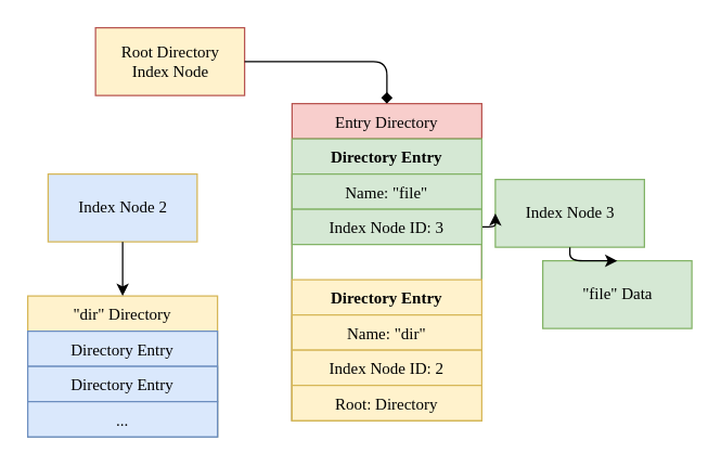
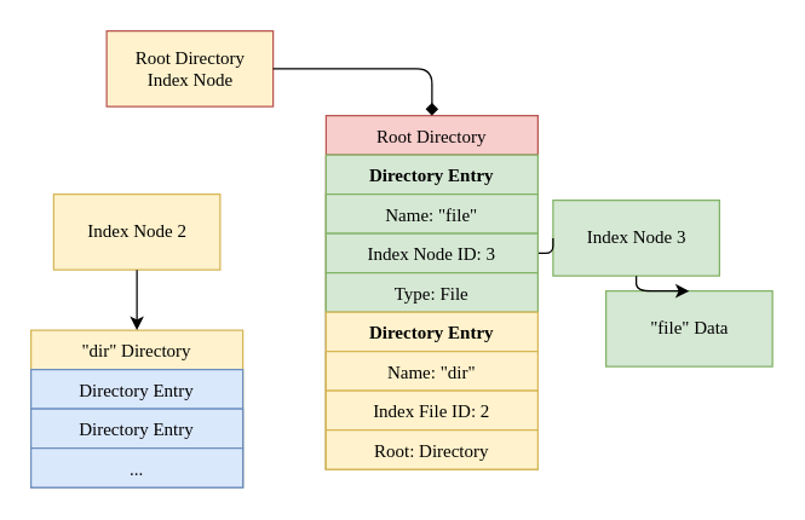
- <mxCell id="4" value="Entry Directory" style="swimlane;fontStyle=0;childLayout=stackLayout;horizontal=1;startSize=26;fillColor=#f8cecc;horizontalStack=0;resizeParent=1;resizeParentMax=0;resizeLast=0;collapsible=1;marginBottom=0;fontFamily=Verdana;strokeColor=#b85450;movable=1;resizable=1;rotatable=1;deletable=1;editable=1;connectable=1;container=0;" vertex="1" parent="2"><mxGeometry x="195" y="56" width="140" height="234" as="geometry" /></mxCell>
+ <mxCell id="4" value="Root Directory" style="swimlane;fontStyle=0;childLayout=stackLayout;horizontal=1;startSize=26;fillColor=#f8cecc;horizontalStack=0;resizeParent=1;resizeParentMax=0;resizeLast=0;collapsible=1;marginBottom=0;fontFamily=Verdana;strokeColor=#b85450;movable=1;resizable=1;rotatable=1;deletable=1;editable=1;connectable=1;container=0;" vertex="1" parent="2"><mxGeometry x="195" y="56" width="140" height="234" as="geometry" /></mxCell>
- <mxCell id="6" value="Index Node 2" style="html=1;fontFamily=Verdana;fillColor=#dae8fc;strokeColor=#d6b656;movable=1;resizable=1;rotatable=1;deletable=1;editable=1;connectable=1;container=0;" vertex="1" parent="2"><mxGeometry x="15" y="108" width="110" height="50" as="geometry" /></mxCell>
+ <mxCell id="6" value="Index Node 2" style="html=1;fontFamily=Verdana;fillColor=#fff2cc;strokeColor=#d6b656;movable=1;resizable=1;rotatable=1;deletable=1;editable=1;connectable=1;container=0;" vertex="1" parent="2"><mxGeometry x="15" y="108" width="110" height="50" as="geometry" /></mxCell>
- <mxCell id="12" style="edgeStyle=orthogonalEdgeStyle;html=1;entryX=0;entryY=0.5;entryDx=0;entryDy=0;fontFamily=Verdana;movable=1;resizable=1;rotatable=1;deletable=1;editable=1;connectable=1;" edge="1" parent="2" source="15" target="7"><mxGeometry relative="1" as="geometry" /></mxCell>
+ <mxCell id="12" style="edgeStyle=orthogonalEdgeStyle;html=1;entryX=0;entryY=0.5;entryDx=0;entryDy=0;fontFamily=Verdana;movable=1;resizable=1;rotatable=1;deletable=1;editable=1;connectable=1;endArrow=none;" edge="1" parent="2" source="15" target="7"><mxGeometry relative="1" as="geometry" /></mxCell>
+ <mxCell id="16" value="Type: File" style="text;strokeColor=#82b366;fillColor=#d5e8d4;align=center;verticalAlign=top;spacingLeft=4;spacingRight=4;overflow=hidden;rotatable=1;points=[[0,0.5],[1,0.5]];portConstraint=eastwest;fontFamily=Verdana;movable=1;resizable=1;deletable=1;editable=1;connectable=1;container=0;" vertex="1" parent="2"><mxGeometry x="195" y="160" width="140" height="26" as="geometry" /></mxCell>
- <mxCell id="19" value="Index Node ID: 2" style="text;strokeColor=#d6b656;fillColor=#fff2cc;align=center;verticalAlign=top;spacingLeft=4;spacingRight=4;overflow=hidden;rotatable=1;points=[[0,0.5],[1,0.5]];portConstraint=eastwest;fontFamily=Verdana;movable=1;resizable=1;deletable=1;editable=1;connectable=1;container=0;" vertex="1" parent="2"><mxGeometry x="195" y="238" width="140" height="26" as="geometry" /></mxCell>
+ <mxCell id="19" value="Index File ID: 2" style="text;strokeColor=#d6b656;fillColor=#fff2cc;align=center;verticalAlign=top;spacingLeft=4;spacingRight=4;overflow=hidden;rotatable=1;points=[[0,0.5],[1,0.5]];portConstraint=eastwest;fontFamily=Verdana;movable=1;resizable=1;deletable=1;editable=1;connectable=1;container=0;" vertex="1" parent="2"><mxGeometry x="195" y="238" width="140" height="26" as="geometry" /></mxCell>
